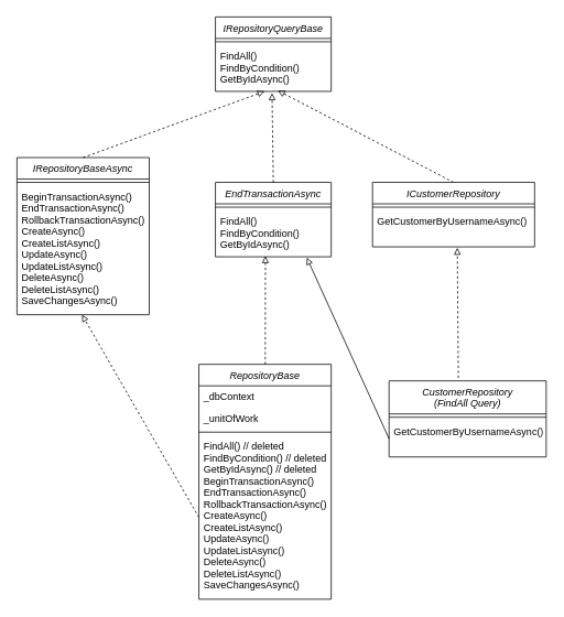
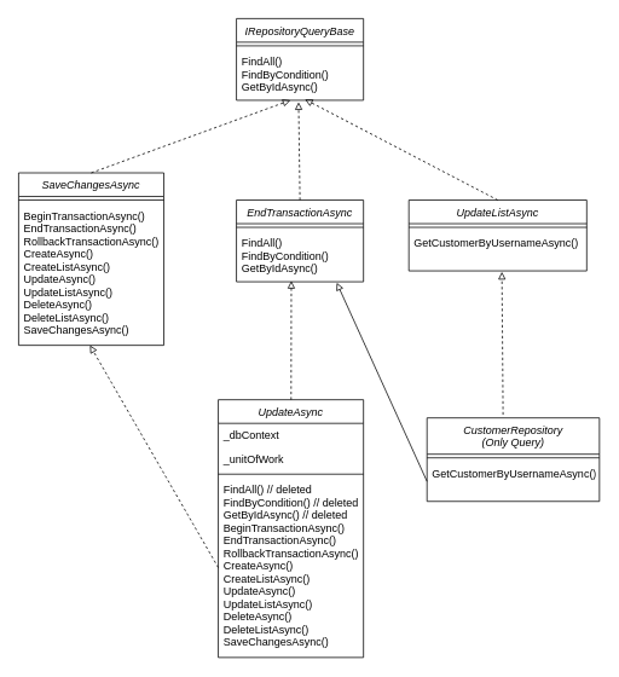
- <mxCell id="10" value="IRepositoryBaseAsync" style="swimlane;fontStyle=2;align=center;verticalAlign=top;childLayout=stackLayout;horizontal=1;startSize=26;horizontalStack=0;resizeParent=1;resizeLast=0;collapsible=1;marginBottom=0;rounded=0;shadow=0;strokeWidth=1;" vertex="1" parent="1"><mxGeometry x="20" y="190" width="160" height="190" as="geometry"><mxRectangle x="230" y="140" width="160" height="26" as="alternateBounds" /></mxGeometry></mxCell>
+ <mxCell id="10" value="SaveChangesAsync" style="swimlane;fontStyle=2;align=center;verticalAlign=top;childLayout=stackLayout;horizontal=1;startSize=26;horizontalStack=0;resizeParent=1;resizeLast=0;collapsible=1;marginBottom=0;rounded=0;shadow=0;strokeWidth=1;" vertex="1" parent="1"><mxGeometry x="20" y="190" width="160" height="190" as="geometry"><mxRectangle x="230" y="140" width="160" height="26" as="alternateBounds" /></mxGeometry></mxCell>
- <mxCell id="7" value="ICustomerRepository" style="swimlane;fontStyle=2;align=center;verticalAlign=top;childLayout=stackLayout;horizontal=1;startSize=26;horizontalStack=0;resizeParent=1;resizeLast=0;collapsible=1;marginBottom=0;rounded=0;shadow=0;strokeWidth=1;" vertex="1" parent="1"><mxGeometry x="450" y="220" width="196" height="78" as="geometry"><mxRectangle x="230" y="140" width="160" height="26" as="alternateBounds" /></mxGeometry></mxCell>
+ <mxCell id="7" value="UpdateListAsync" style="swimlane;fontStyle=2;align=center;verticalAlign=top;childLayout=stackLayout;horizontal=1;startSize=26;horizontalStack=0;resizeParent=1;resizeLast=0;collapsible=1;marginBottom=0;rounded=0;shadow=0;strokeWidth=1;" vertex="1" parent="1"><mxGeometry x="450" y="220" width="196" height="78" as="geometry"><mxRectangle x="230" y="140" width="160" height="26" as="alternateBounds" /></mxGeometry></mxCell>
- <mxCell id="2" value="RepositoryBase" style="swimlane;fontStyle=2;align=center;verticalAlign=top;childLayout=stackLayout;horizontal=1;startSize=26;horizontalStack=0;resizeParent=1;resizeLast=0;collapsible=1;marginBottom=0;rounded=0;shadow=0;strokeWidth=1;" parent="1" vertex="1"><mxGeometry x="240" y="440" width="160" height="284" as="geometry"><mxRectangle x="230" y="140" width="160" height="26" as="alternateBounds" /></mxGeometry></mxCell>
+ <mxCell id="2" value="UpdateAsync" style="swimlane;fontStyle=2;align=center;verticalAlign=top;childLayout=stackLayout;horizontal=1;startSize=26;horizontalStack=0;resizeParent=1;resizeLast=0;collapsible=1;marginBottom=0;rounded=0;shadow=0;strokeWidth=1;" parent="1" vertex="1"><mxGeometry x="240" y="440" width="160" height="284" as="geometry"><mxRectangle x="230" y="140" width="160" height="26" as="alternateBounds" /></mxGeometry></mxCell>
- <mxCell id="18" value="CustomerRepository&#10;(FindAll Query)" style="swimlane;fontStyle=2;align=center;verticalAlign=top;childLayout=stackLayout;horizontal=1;startSize=40;horizontalStack=0;resizeParent=1;resizeLast=0;collapsible=1;marginBottom=0;rounded=0;shadow=0;strokeWidth=1;" vertex="1" parent="1"><mxGeometry x="470" y="460" width="190" height="92" as="geometry"><mxRectangle x="230" y="140" width="160" height="26" as="alternateBounds" /></mxGeometry></mxCell>
+ <mxCell id="18" value="CustomerRepository&#10;(Only Query)" style="swimlane;fontStyle=2;align=center;verticalAlign=top;childLayout=stackLayout;horizontal=1;startSize=40;horizontalStack=0;resizeParent=1;resizeLast=0;collapsible=1;marginBottom=0;rounded=0;shadow=0;strokeWidth=1;" vertex="1" parent="1"><mxGeometry x="470" y="460" width="190" height="92" as="geometry"><mxRectangle x="230" y="140" width="160" height="26" as="alternateBounds" /></mxGeometry></mxCell>
